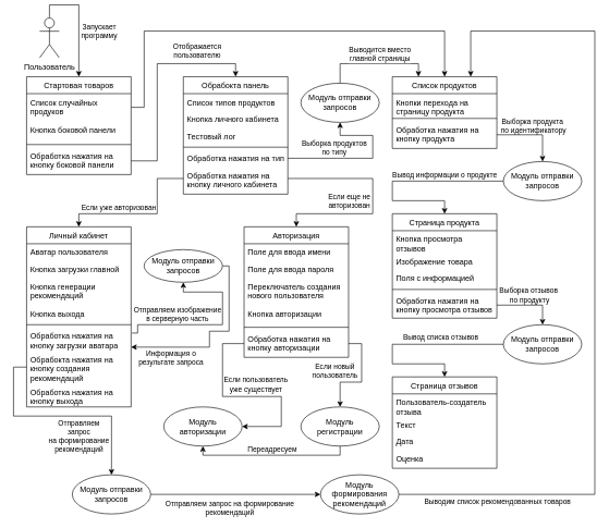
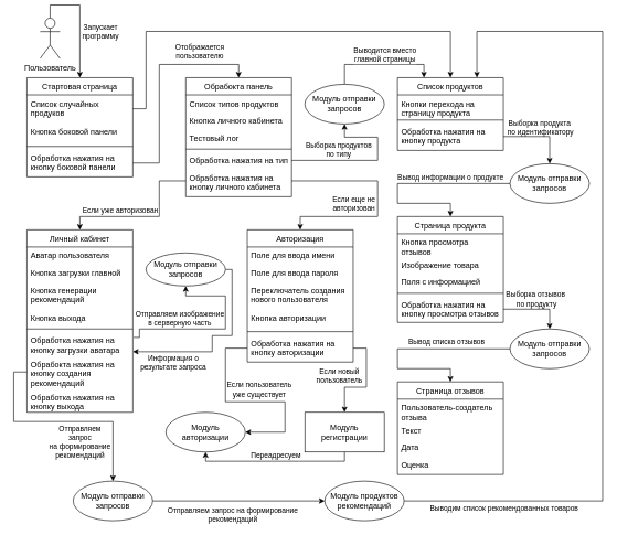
- <mxCell id="30" value="Стартовая товаров" style="swimlane;fontStyle=0;align=center;verticalAlign=top;childLayout=stackLayout;horizontal=1;startSize=26;horizontalStack=0;resizeParent=1;resizeLast=0;collapsible=1;marginBottom=0;rounded=0;shadow=0;strokeWidth=1;" vertex="1" parent="1"><mxGeometry y="110" width="160" height="150" as="geometry" x="40"><mxRectangle x="220" y="292" width="160" height="26" as="alternateBounds" /></mxGeometry></mxCell>
+ <mxCell id="30" value="Стартовая страница" style="swimlane;fontStyle=0;align=center;verticalAlign=top;childLayout=stackLayout;horizontal=1;startSize=26;horizontalStack=0;resizeParent=1;resizeLast=0;collapsible=1;marginBottom=0;rounded=0;shadow=0;strokeWidth=1;" vertex="1" parent="1"><mxGeometry y="110" width="160" height="150" as="geometry" x="40"><mxRectangle x="220" y="292" width="160" height="26" as="alternateBounds" /></mxGeometry></mxCell>
- <mxCell id="68" value="Модуль &lt;br&gt;регистрации" style="ellipse;whiteSpace=wrap;html=1;" vertex="1" parent="1"><mxGeometry x="460" y="616" width="120" height="60" as="geometry" /></mxCell>
+ <mxCell id="68" value="Модуль &lt;br&gt;регистрации" style="whiteSpace=wrap;html=1;rounded=0;" vertex="1" parent="1"><mxGeometry x="460" y="616" width="120" height="60" as="geometry" /></mxCell>
- <mxCell id="66" value="Модуль формирования рекомендаций" style="ellipse;whiteSpace=wrap;html=1;" vertex="1" parent="1"><mxGeometry x="490" y="720" width="120" height="60" as="geometry" /></mxCell>
+ <mxCell id="66" value="Модуль продуктов рекомендаций" style="ellipse;whiteSpace=wrap;html=1;" vertex="1" parent="1"><mxGeometry x="490" y="720" width="120" height="60" as="geometry" /></mxCell>
